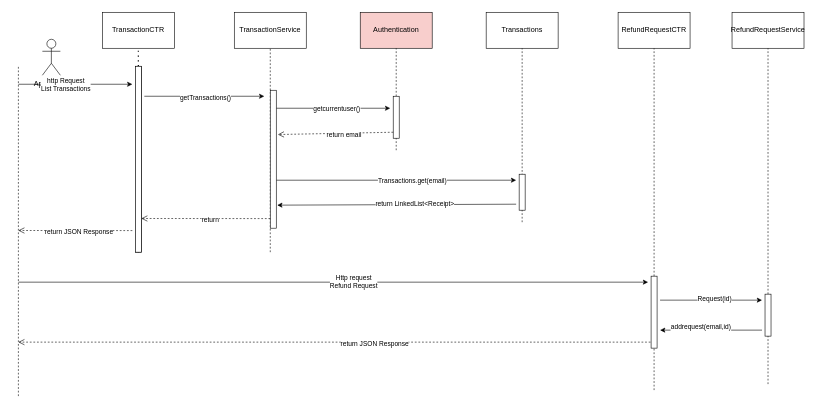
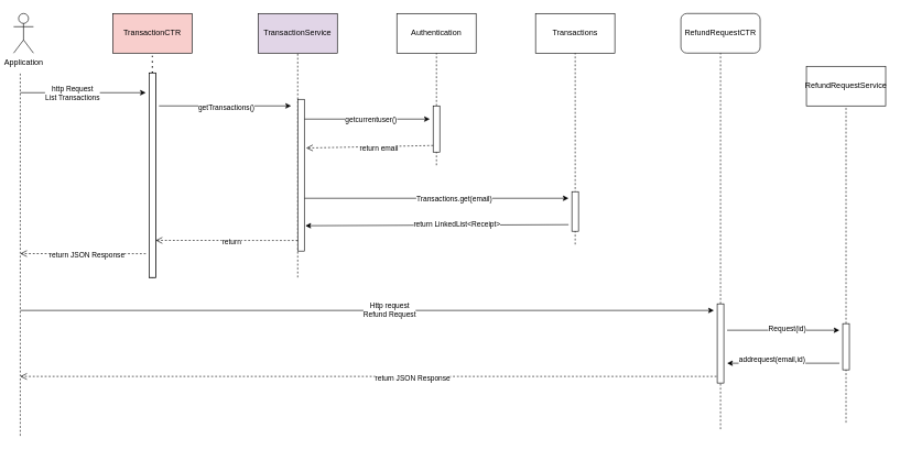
- <mxCell id="2" value="TransactionCTR" style="rounded=0;whiteSpace=wrap;html=1;" parent="1" vertex="1"><mxGeometry x="170" y="20" width="120" height="60" as="geometry" /></mxCell>
+ <mxCell id="2" value="TransactionCTR" style="rounded=0;whiteSpace=wrap;html=1;fillColor=#f8cecc;" parent="1" vertex="1"><mxGeometry x="170" y="20" width="120" height="60" as="geometry" /></mxCell>
- <mxCell id="4" value="TransactionService" style="rounded=0;whiteSpace=wrap;html=1;" parent="1" vertex="1"><mxGeometry x="390" y="20" width="120" height="60" as="geometry" /></mxCell>
+ <mxCell id="4" value="TransactionService" style="rounded=0;whiteSpace=wrap;html=1;fillColor=#e1d5e7;" parent="1" vertex="1"><mxGeometry x="390" y="20" width="120" height="60" as="geometry" /></mxCell>
- <mxCell id="5" value="Authentication" style="rounded=0;whiteSpace=wrap;html=1;fillColor=#f8cecc;" parent="1" vertex="1"><mxGeometry x="600" y="20" width="120" height="60" as="geometry" /></mxCell>
+ <mxCell id="5" value="Authentication" style="rounded=0;whiteSpace=wrap;html=1;" parent="1" vertex="1"><mxGeometry x="600" y="20" width="120" height="60" as="geometry" /></mxCell>
- <mxCell id="7" value="RefundRequestCTR" style="rounded=0;whiteSpace=wrap;html=1;" parent="1" vertex="1"><mxGeometry x="1030" y="20" width="120" height="60" as="geometry" /></mxCell>
+ <mxCell id="7" value="RefundRequestCTR" style="whiteSpace=wrap;html=1;rounded=1;" parent="1" vertex="1"><mxGeometry x="1030" y="20" width="120" height="60" as="geometry" /></mxCell>
- <mxCell id="8" value="RefundRequestService" style="rounded=0;whiteSpace=wrap;html=1;" parent="1" vertex="1"><mxGeometry x="1220" y="20" width="120" height="60" as="geometry" /></mxCell>
+ <mxCell id="8" value="RefundRequestService" style="rounded=0;whiteSpace=wrap;html=1;" parent="1" vertex="1"><mxGeometry x="1220" y="100" width="120" height="60" as="geometry" /></mxCell>
- <mxCell id="3" value="Application" style="shape=umlActor;verticalLabelPosition=bottom;verticalAlign=top;html=1;outlineConnect=0;" parent="1" vertex="1"><mxGeometry x="70" y="65" width="30" height="60" as="geometry" /></mxCell>
+ <mxCell id="3" value="Application" style="shape=umlActor;verticalLabelPosition=bottom;verticalAlign=top;html=1;outlineConnect=0;" parent="1" vertex="1"><mxGeometry x="20" y="20" width="30" height="60" as="geometry" /></mxCell>
